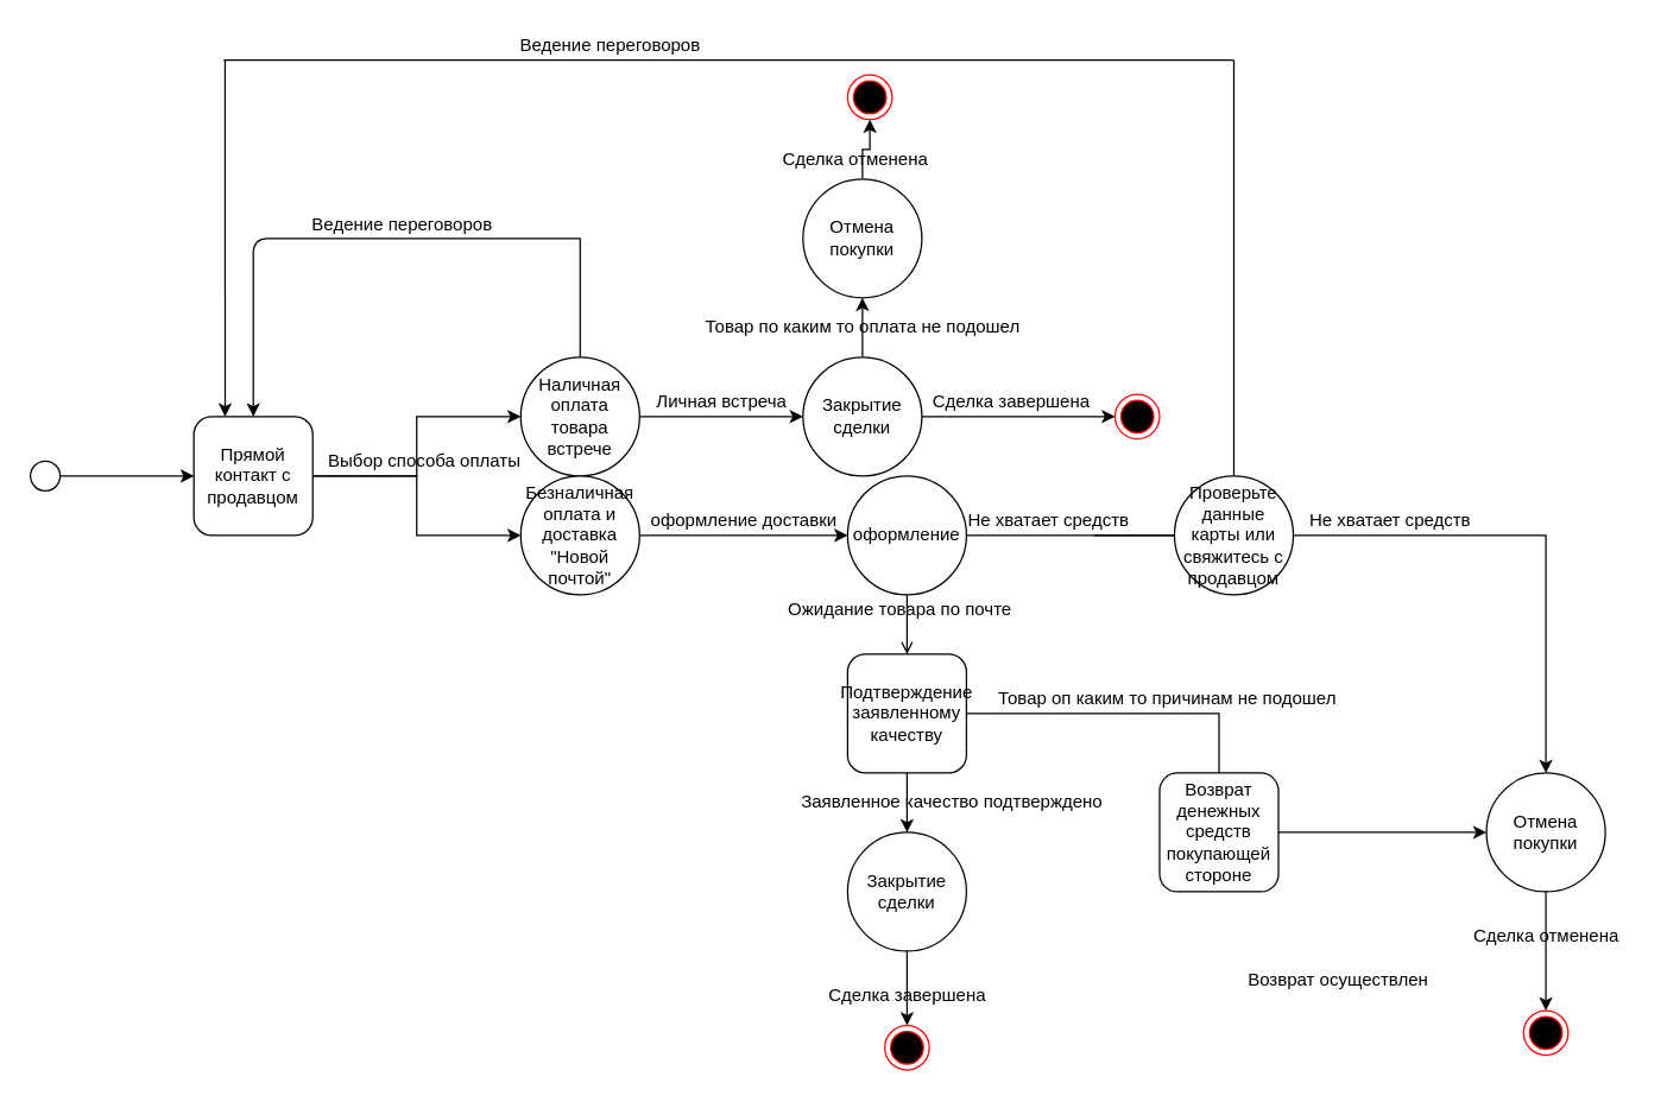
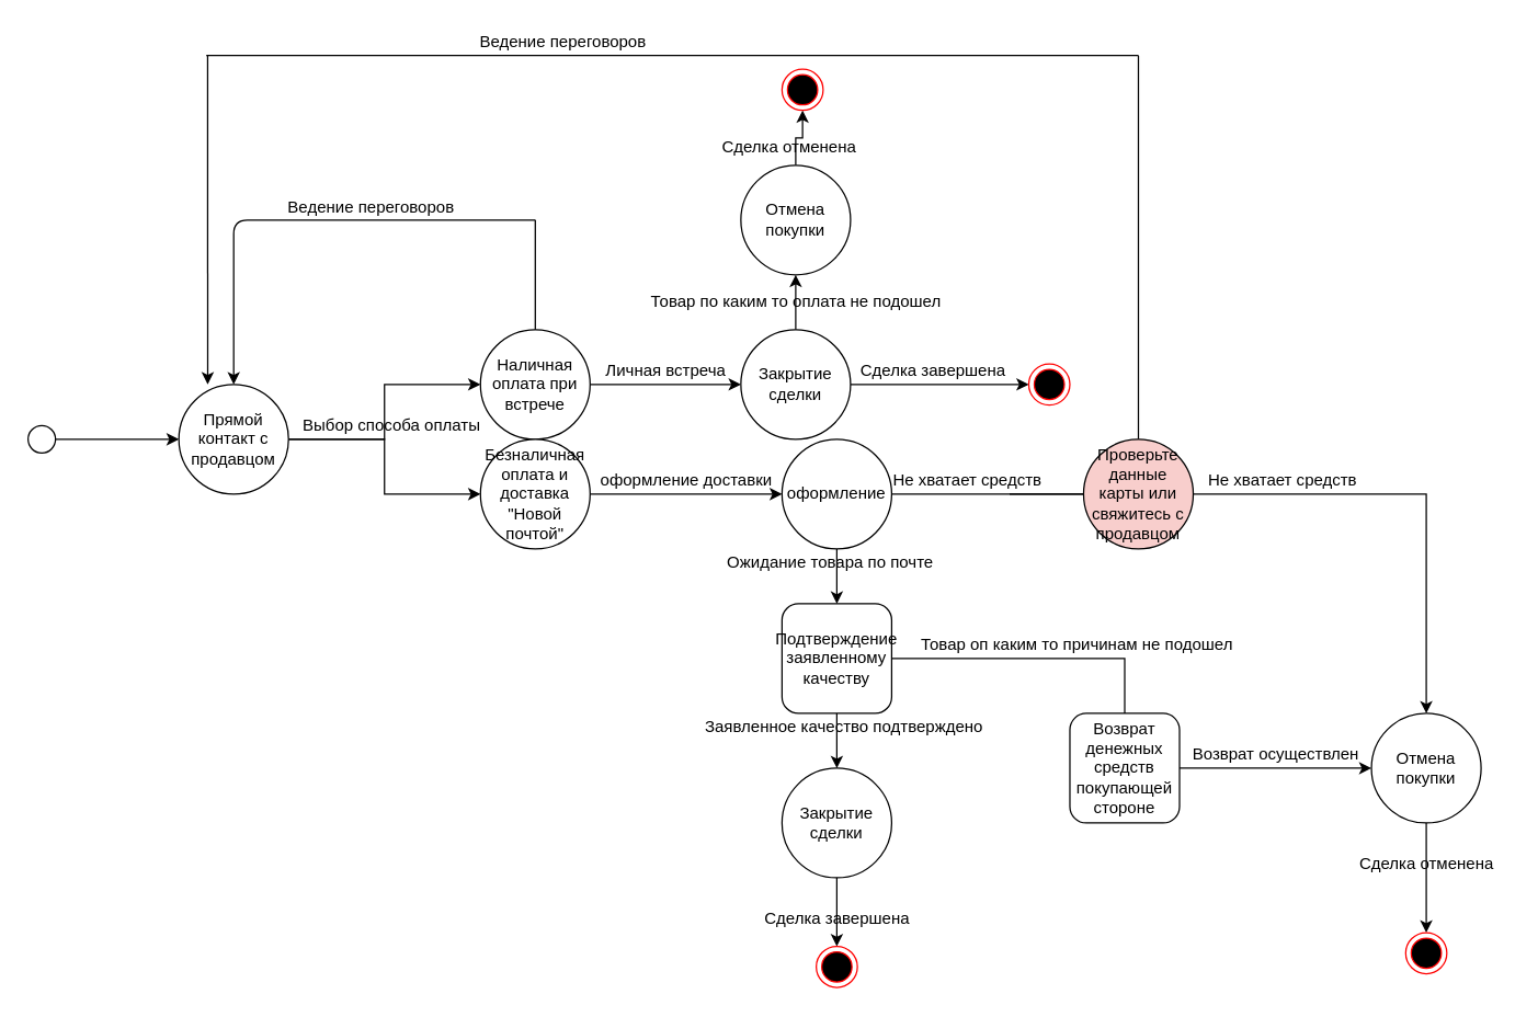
- <mxCell id="8" value="Наличная оплата товара встрече" style="ellipse;whiteSpace=wrap;html=1;aspect=fixed;" vertex="1" parent="1"><mxGeometry x="350" y="240" width="80" height="80" as="geometry" /></mxCell>
+ <mxCell id="8" value="Наличная оплата при встрече" style="ellipse;whiteSpace=wrap;html=1;aspect=fixed;" vertex="1" parent="1"><mxGeometry x="350" y="240" width="80" height="80" as="geometry" /></mxCell>
- <mxCell id="6" value="Прямой контакт с продавцом" style="whiteSpace=wrap;html=1;aspect=fixed;direction=east;rounded=1;" vertex="1" parent="1"><mxGeometry x="130" y="280" width="80" height="80" as="geometry" /></mxCell>
+ <mxCell id="6" value="Прямой контакт с продавцом" style="ellipse;whiteSpace=wrap;html=1;aspect=fixed;direction=east;" vertex="1" parent="1"><mxGeometry x="130" y="280" width="80" height="80" as="geometry" /></mxCell>
- <mxCell id="51" value="Проверьте данные карты или свяжитесь с продавцом" style="ellipse;whiteSpace=wrap;html=1;aspect=fixed;" vertex="1" parent="1"><mxGeometry x="790" y="320" width="80" height="80" as="geometry" /></mxCell>
+ <mxCell id="51" value="Проверьте данные карты или свяжитесь с продавцом" style="ellipse;whiteSpace=wrap;html=1;aspect=fixed;fillColor=#f8cecc;" vertex="1" parent="1"><mxGeometry x="790" y="320" width="80" height="80" as="geometry" /></mxCell>
- <mxCell id="17" style="edgeStyle=orthogonalEdgeStyle;rounded=0;orthogonalLoop=1;jettySize=auto;html=1;entryX=0.5;entryY=0;entryDx=0;entryDy=0;endArrow=open;" edge="1" parent="1" source="19" target="28"><mxGeometry relative="1" as="geometry" /></mxCell>
+ <mxCell id="17" style="edgeStyle=orthogonalEdgeStyle;rounded=0;orthogonalLoop=1;jettySize=auto;html=1;entryX=0.5;entryY=0;entryDx=0;entryDy=0;" edge="1" parent="1" source="19" target="28"><mxGeometry relative="1" as="geometry" /></mxCell>
- <mxCell id="29" value="Заявленное качество подтверждено" style="text;html=1;align=center;verticalAlign=middle;resizable=0;points=[];autosize=1;" vertex="1" parent="1"><mxGeometry x="525" y="530" width="230" height="20" as="geometry" /></mxCell>
+ <mxCell id="29" value="Заявленное качество подтверждено" style="text;html=1;align=center;verticalAlign=middle;resizable=0;points=[];autosize=1;" vertex="1" parent="1"><mxGeometry x="500" y="520" width="230" height="20" as="geometry" /></mxCell>
- <mxCell id="55" value="Возврат осуществлен" style="text;html=1;align=center;verticalAlign=middle;resizable=0;points=[];autosize=1;" vertex="1" parent="1"><mxGeometry x="830" y="650" width="140" height="20" as="geometry" /></mxCell>
+ <mxCell id="55" value="Возврат осуществлен" style="text;html=1;align=center;verticalAlign=middle;resizable=0;points=[];autosize=1;" vertex="1" parent="1"><mxGeometry x="860" y="540" width="140" height="20" as="geometry" /></mxCell>
